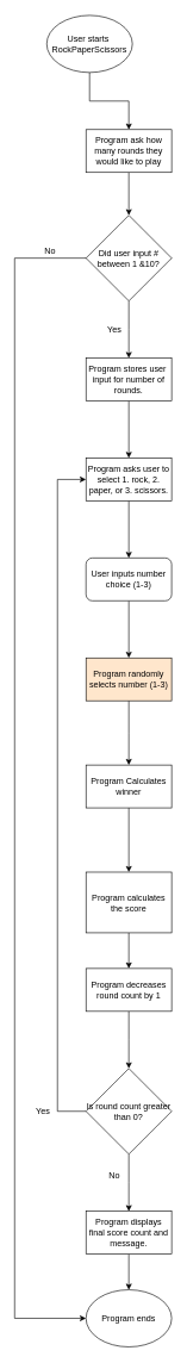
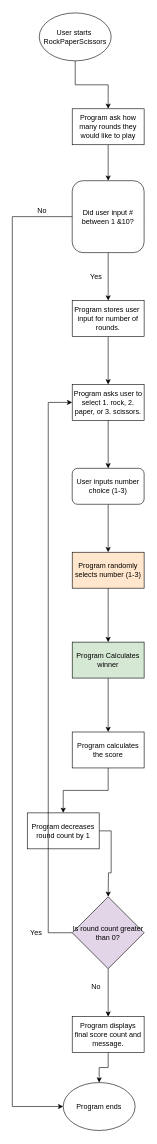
- <mxCell id="8" value="Did user input # between 1 &amp;amp;10?" parent="1" style="rhombus;whiteSpace=wrap;html=1;" vertex="1"><mxGeometry as="geometry" y="300" x="120" height="120" width="120" /></mxCell>
+ <mxCell id="8" value="Did user input # between 1 &amp;amp;10?" parent="1" style="whiteSpace=wrap;html=1;rounded=1;" vertex="1"><mxGeometry as="geometry" y="300" x="120" height="120" width="120" /></mxCell>
- <mxCell id="31" value="Program Calculates winner" parent="1" style="rounded=0;whiteSpace=wrap;html=1;" vertex="1"><mxGeometry as="geometry" y="1070" x="120" height="60" width="120" /></mxCell>
+ <mxCell id="31" value="Program Calculates winner" parent="1" style="rounded=0;whiteSpace=wrap;html=1;fillColor=#d5e8d4;" vertex="1"><mxGeometry as="geometry" y="1070" x="120" height="60" width="120" /></mxCell>
- <mxCell id="32" value="Program calculates the score" parent="1" style="rounded=0;whiteSpace=wrap;html=1;" vertex="1"><mxGeometry x="120" y="1220" as="geometry" height="85" width="120" /></mxCell>
+ <mxCell id="32" value="Program calculates the score" parent="1" style="rounded=0;whiteSpace=wrap;html=1;" vertex="1"><mxGeometry as="geometry" y="1220" x="120" height="60" width="120" /></mxCell>
- <mxCell id="20" value="Program decreases round count by 1" parent="1" style="rounded=0;whiteSpace=wrap;html=1;" vertex="1"><mxGeometry as="geometry" y="1355" x="120" height="60" width="120" /></mxCell>
+ <mxCell id="20" value="Program decreases round count by 1" parent="1" style="rounded=0;whiteSpace=wrap;html=1;" vertex="1"><mxGeometry x="45" y="1355" as="geometry" height="60" width="120" /></mxCell>
- <mxCell id="23" value="Is round count greater than 0?" parent="1" style="rhombus;whiteSpace=wrap;html=1;" vertex="1"><mxGeometry as="geometry" y="1495" x="120" height="120" width="120" /></mxCell>
+ <mxCell id="23" value="Is round count greater than 0?" parent="1" style="rhombus;whiteSpace=wrap;html=1;fillColor=#e1d5e7;" vertex="1"><mxGeometry as="geometry" y="1495" x="120" height="120" width="120" /></mxCell>
- <mxCell id="27" value="Program ends" parent="1" style="ellipse;whiteSpace=wrap;html=1;" vertex="1"><mxGeometry as="geometry" y="1805" x="120" height="80" width="120" /></mxCell>
+ <mxCell id="27" value="Program ends" parent="1" style="ellipse;whiteSpace=wrap;html=1;" vertex="1"><mxGeometry x="105" y="1805" as="geometry" height="80" width="120" /></mxCell>
